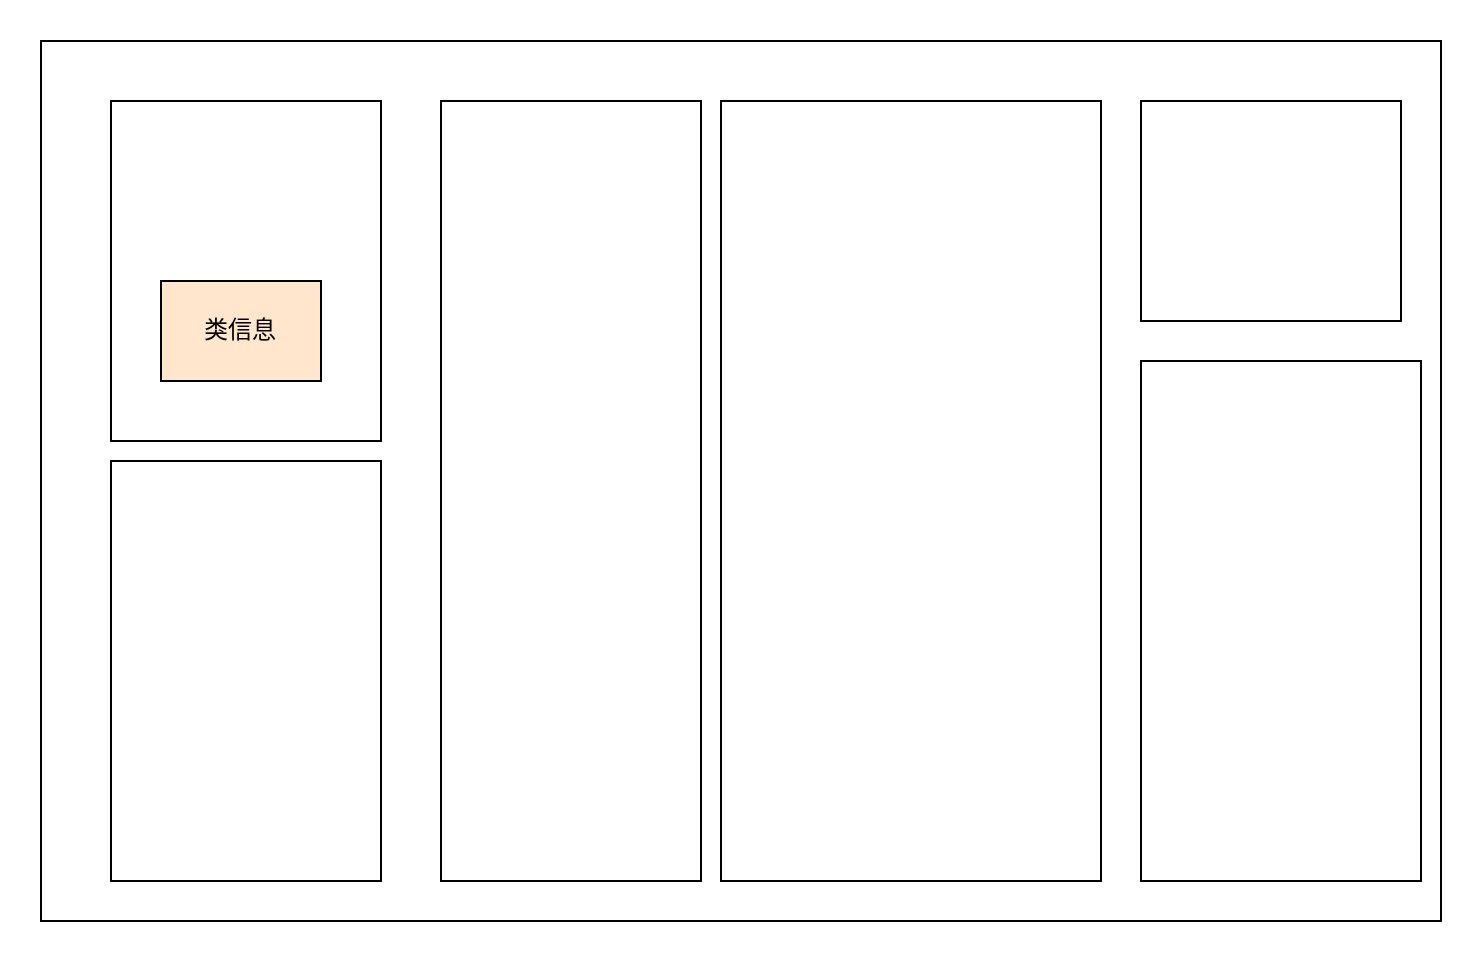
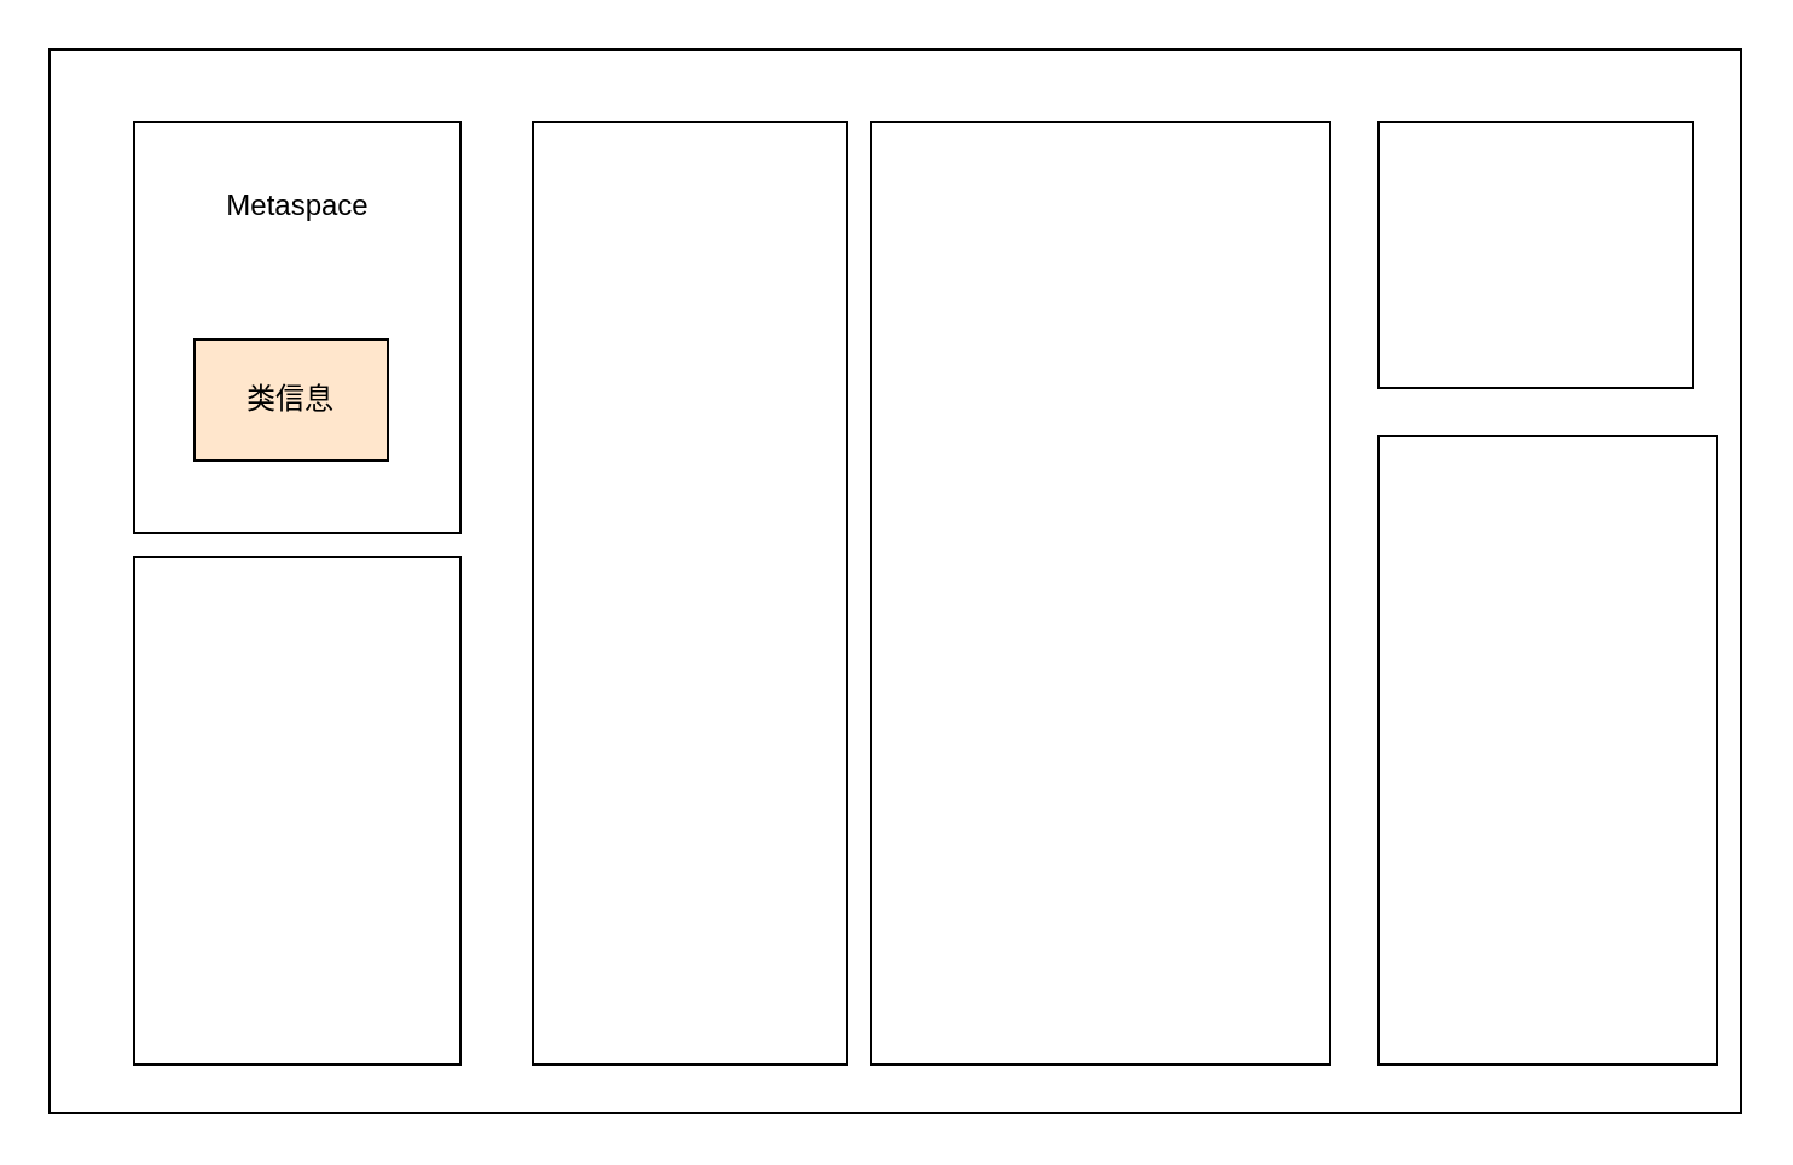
+ <mxCell id="9" value="Metaspace" style="text;html=1;strokeColor=none;fillColor=none;align=center;verticalAlign=middle;whiteSpace=wrap;rounded=0;" vertex="1" parent="1"><mxGeometry x="93" y="70" width="60" height="30" as="geometry" /></mxCell>
